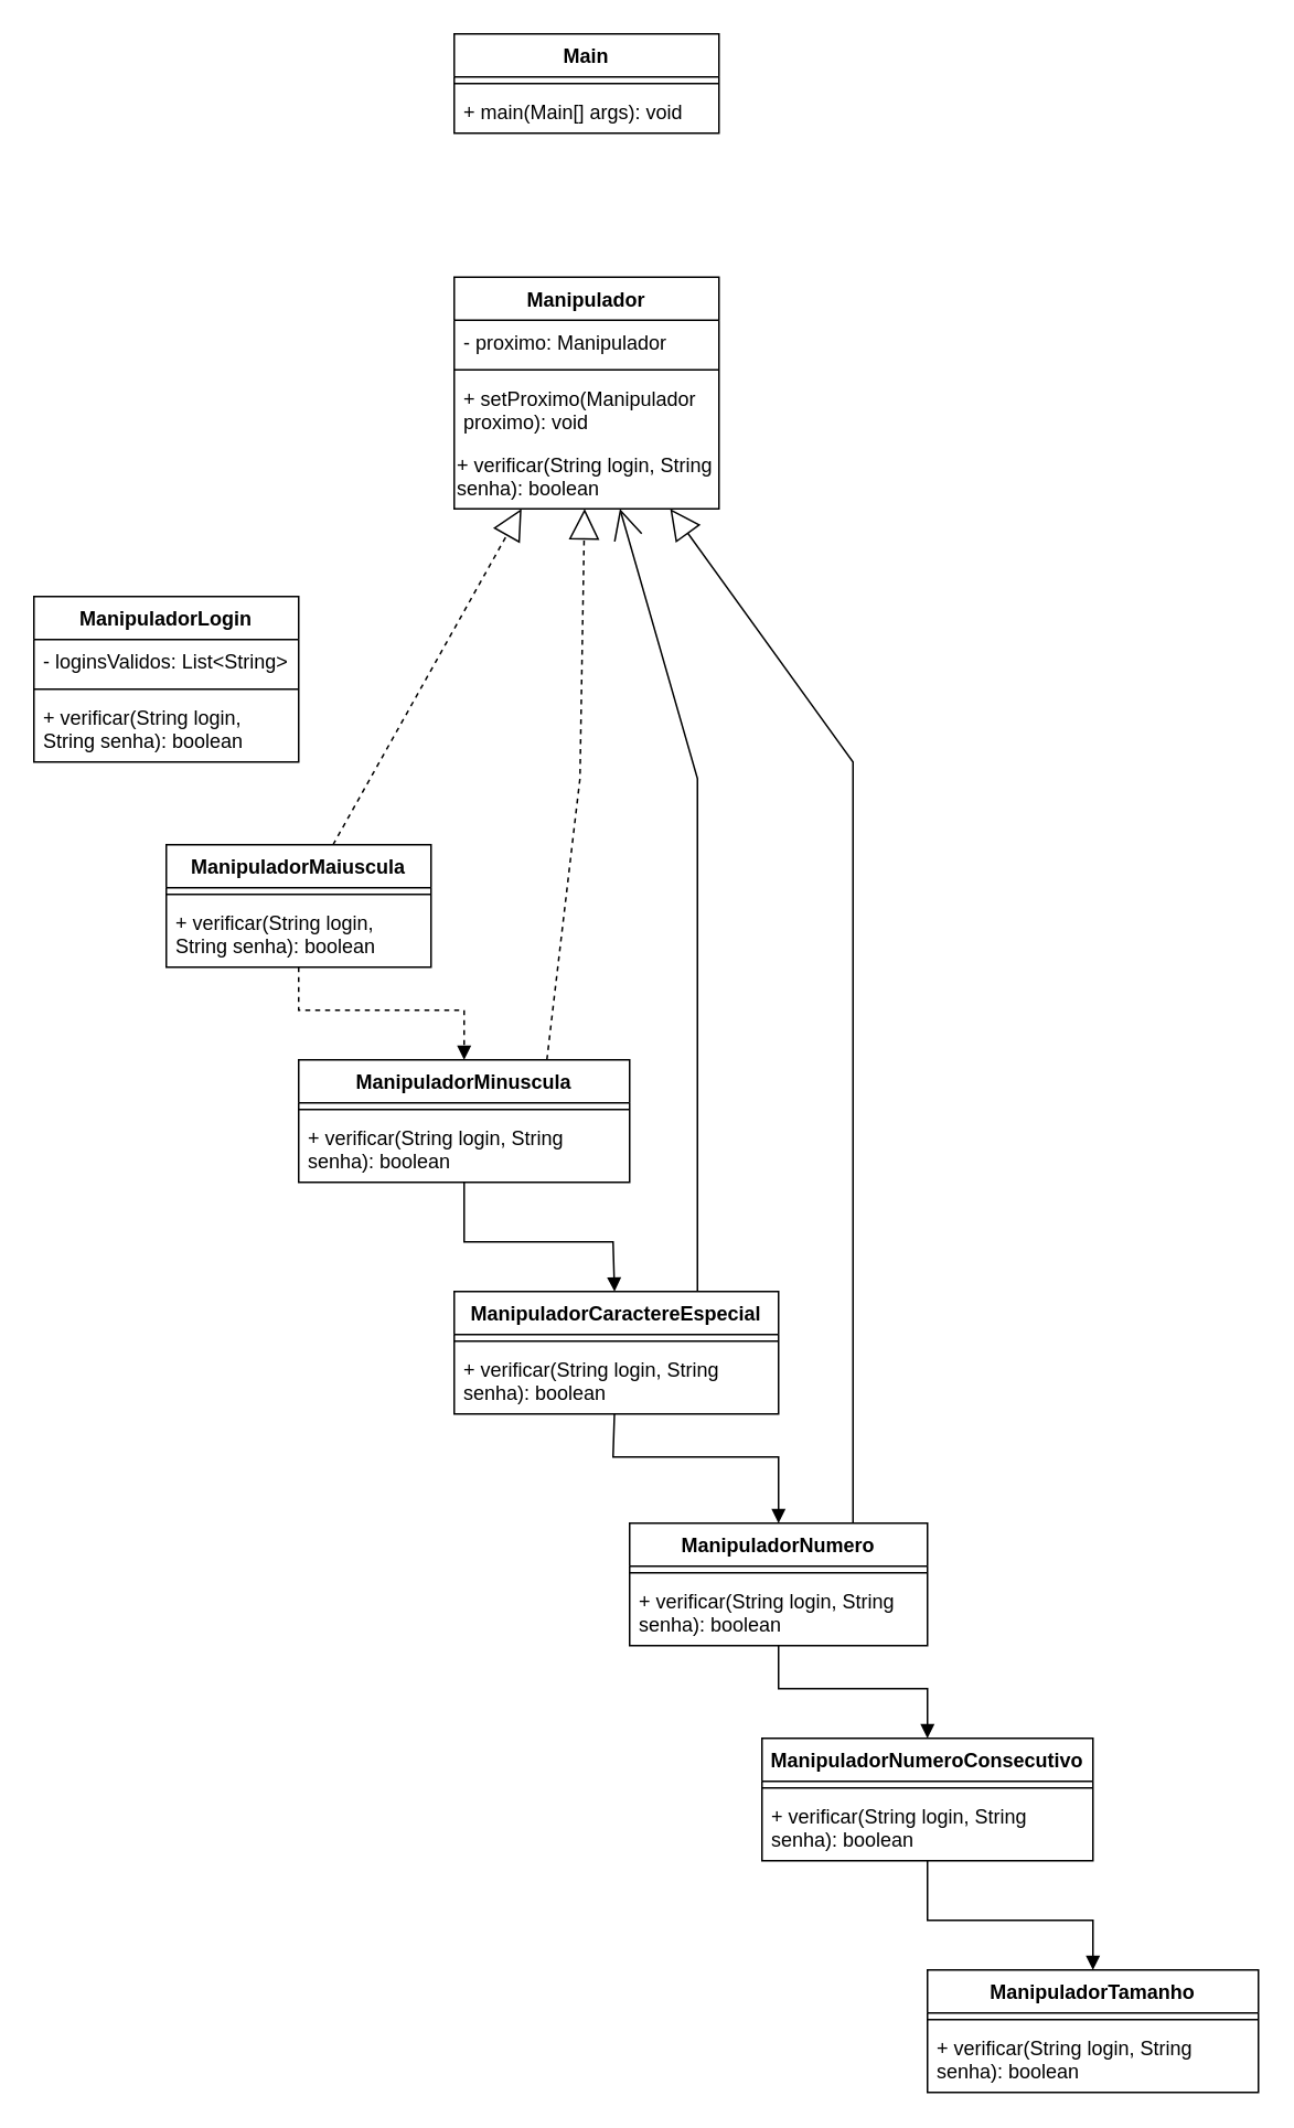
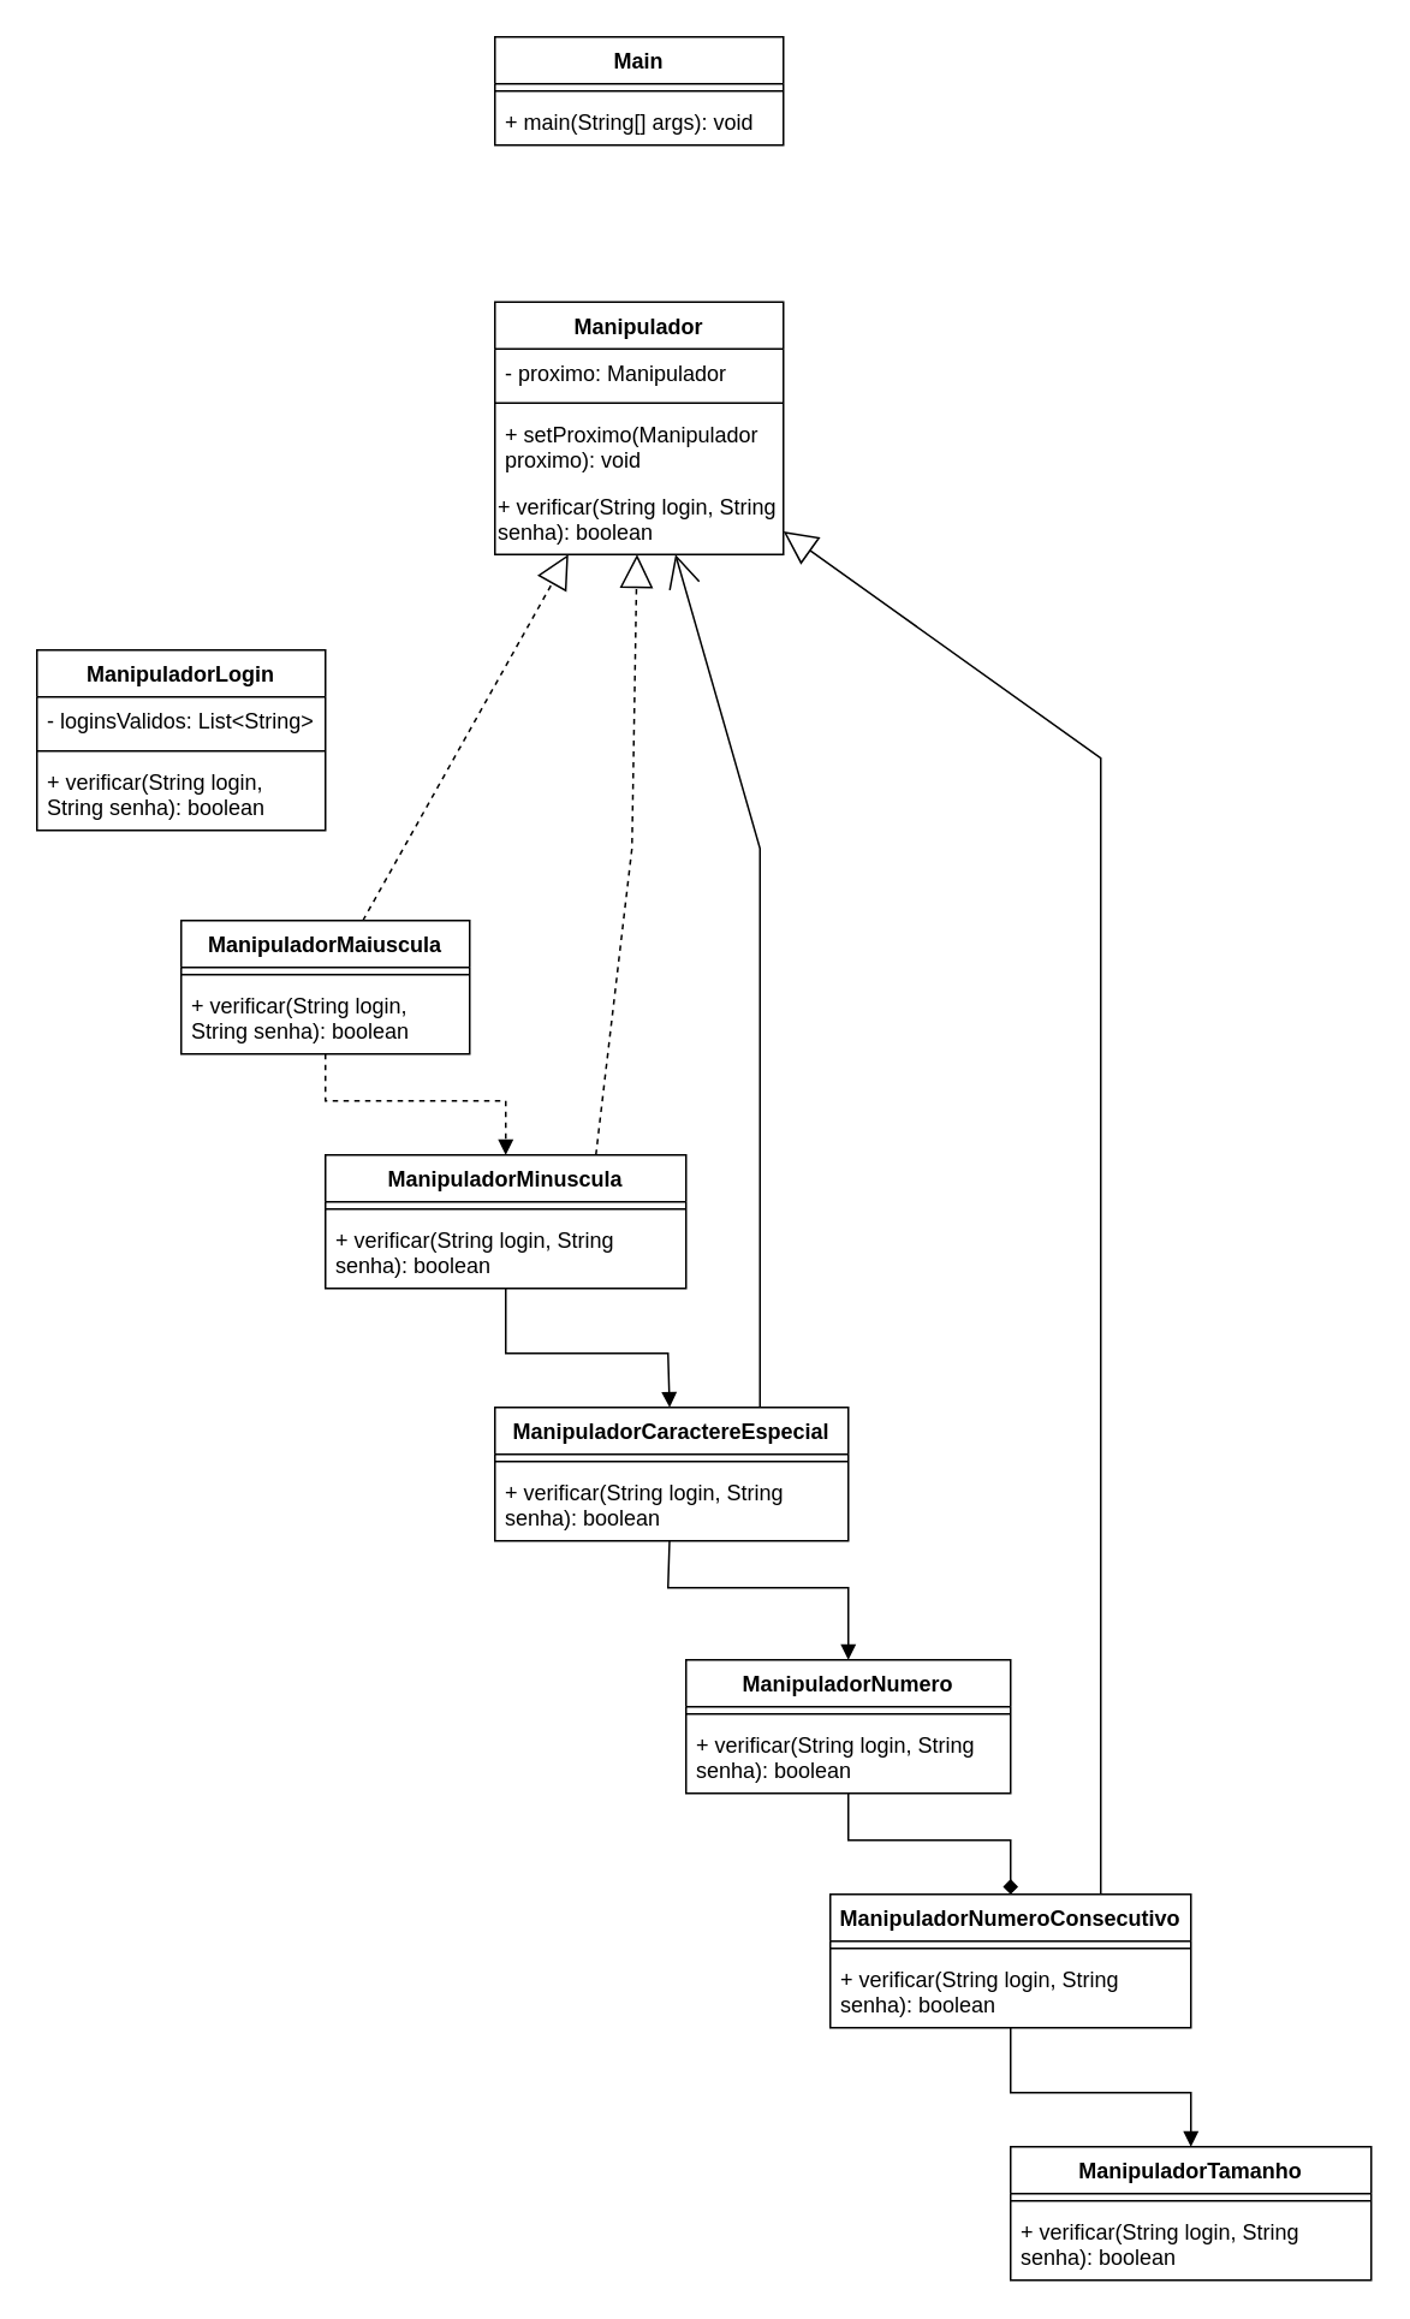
- <mxCell id="4" value="&lt;span class=&quot;hljs-operator&quot;&gt;+&lt;/span&gt; main(Main[] args): void&amp;nbsp;" style="text;strokeColor=none;fillColor=none;align=left;verticalAlign=top;spacingLeft=4;spacingRight=4;overflow=hidden;rotatable=0;points=[[0,0.5],[1,0.5]];portConstraint=eastwest;whiteSpace=wrap;html=1;" vertex="1" parent="2"><mxGeometry y="34" width="160" height="26" as="geometry" /></mxCell>
+ <mxCell id="4" value="&lt;span class=&quot;hljs-operator&quot;&gt;+&lt;/span&gt; main(String[] args): void&amp;nbsp;" style="text;strokeColor=none;fillColor=none;align=left;verticalAlign=top;spacingLeft=4;spacingRight=4;overflow=hidden;rotatable=0;points=[[0,0.5],[1,0.5]];portConstraint=eastwest;whiteSpace=wrap;html=1;" vertex="1" parent="2"><mxGeometry y="34" width="160" height="26" as="geometry" /></mxCell>
- <mxCell id="35" value="" style="endArrow=block;endSize=16;endFill=0;html=1;rounded=0;exitX=0.75;exitY=0;exitDx=0;exitDy=0;" edge="1" parent="1" source="20" target="5"><mxGeometry width="160" relative="1" as="geometry"><mxPoint x="381" y="790" as="sourcePoint" /><mxPoint x="366" y="317" as="targetPoint" /><Array as="points"><mxPoint x="515" y="460" /></Array></mxGeometry></mxCell>
+ <mxCell id="36" value="" style="endArrow=block;endSize=16;endFill=0;html=1;rounded=0;exitX=0.75;exitY=0;exitDx=0;exitDy=0;" edge="1" parent="1" source="23" target="5"><mxGeometry width="160" relative="1" as="geometry"><mxPoint x="474" y="930" as="sourcePoint" /><mxPoint x="375" y="317" as="targetPoint" /><Array as="points"><mxPoint x="610" y="420" /></Array></mxGeometry></mxCell>
- <mxCell id="39" value="" style="html=1;verticalAlign=bottom;endArrow=block;curved=0;rounded=0;" edge="1" parent="1" source="20" target="23"><mxGeometry width="80" relative="1" as="geometry"><mxPoint x="314" y="724" as="sourcePoint" /><mxPoint x="358" y="790" as="targetPoint" /><Array as="points"><mxPoint x="470" y="1020" /><mxPoint x="560" y="1020" /></Array></mxGeometry></mxCell>
+ <mxCell id="39" value="" style="html=1;verticalAlign=bottom;endArrow=diamond;curved=0;rounded=0;" edge="1" parent="1" source="20" target="23"><mxGeometry width="80" relative="1" as="geometry"><mxPoint x="314" y="724" as="sourcePoint" /><mxPoint x="358" y="790" as="targetPoint" /><Array as="points"><mxPoint x="470" y="1020" /><mxPoint x="560" y="1020" /></Array></mxGeometry></mxCell>
